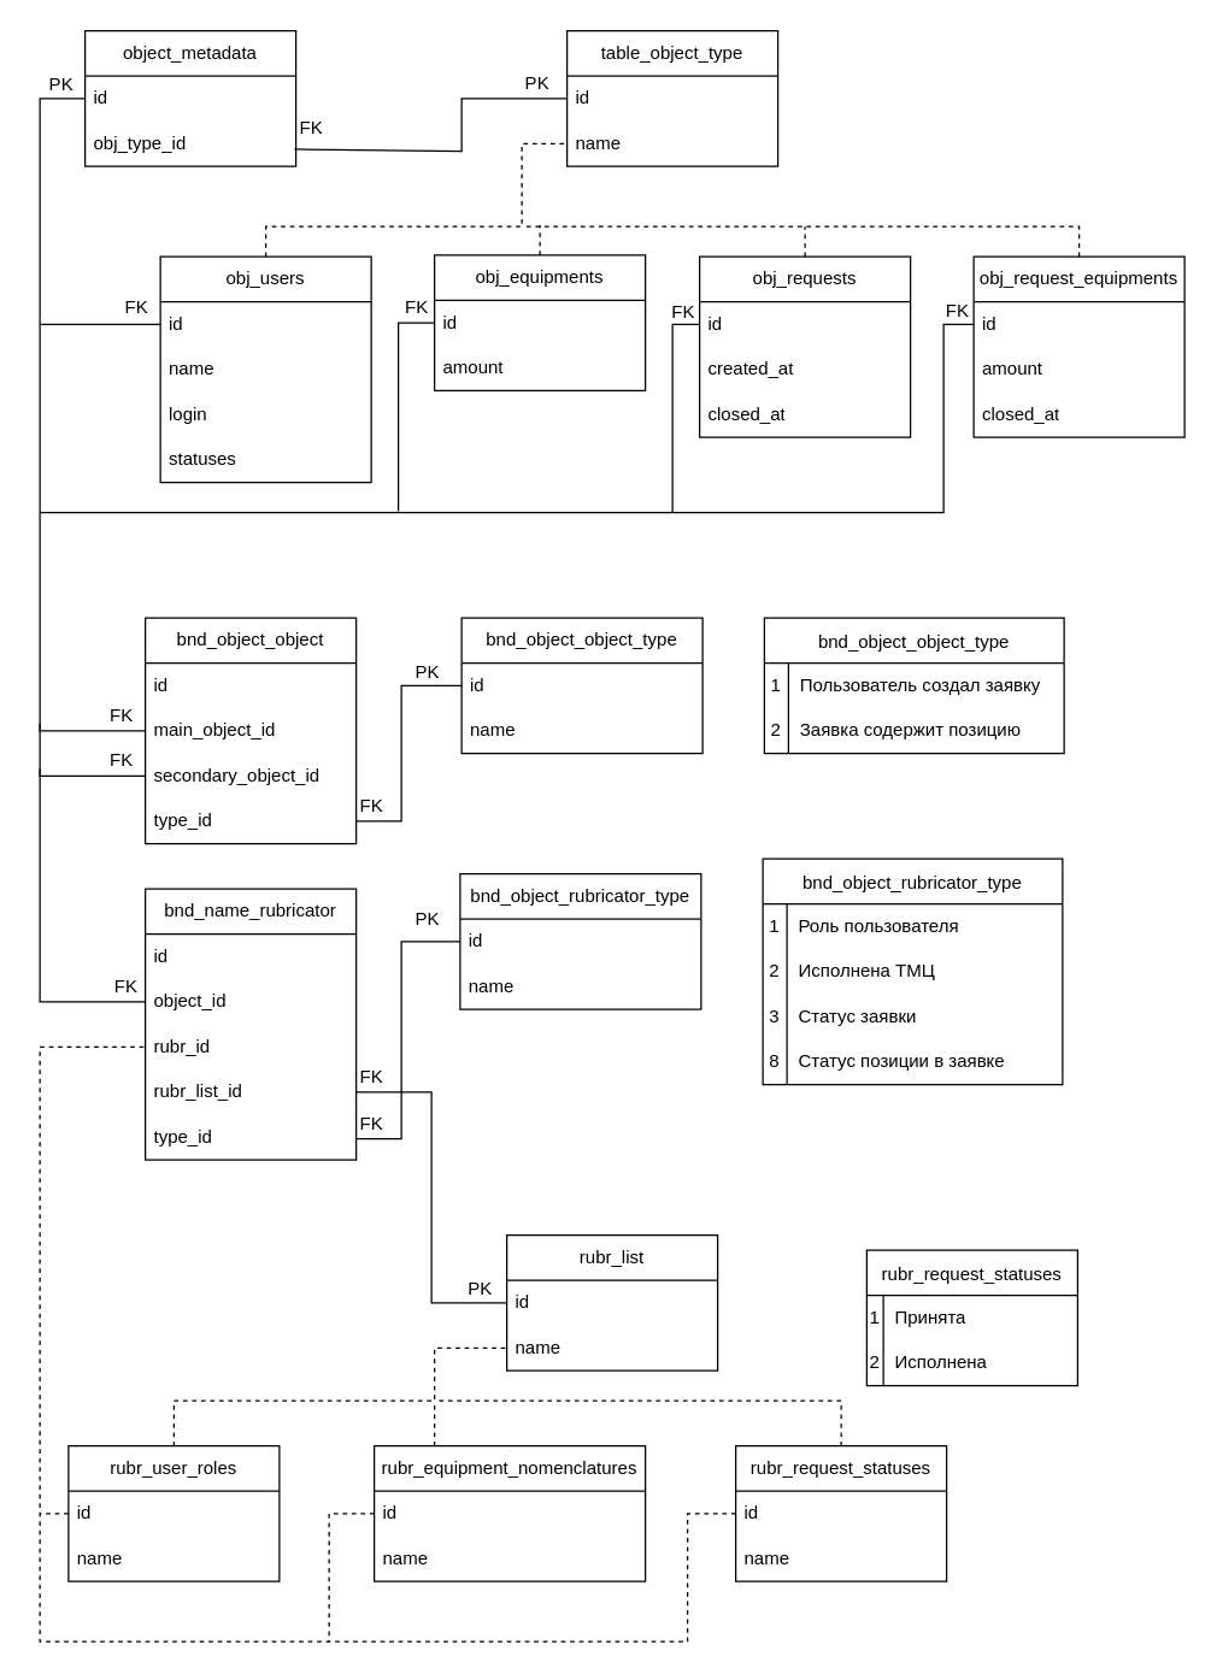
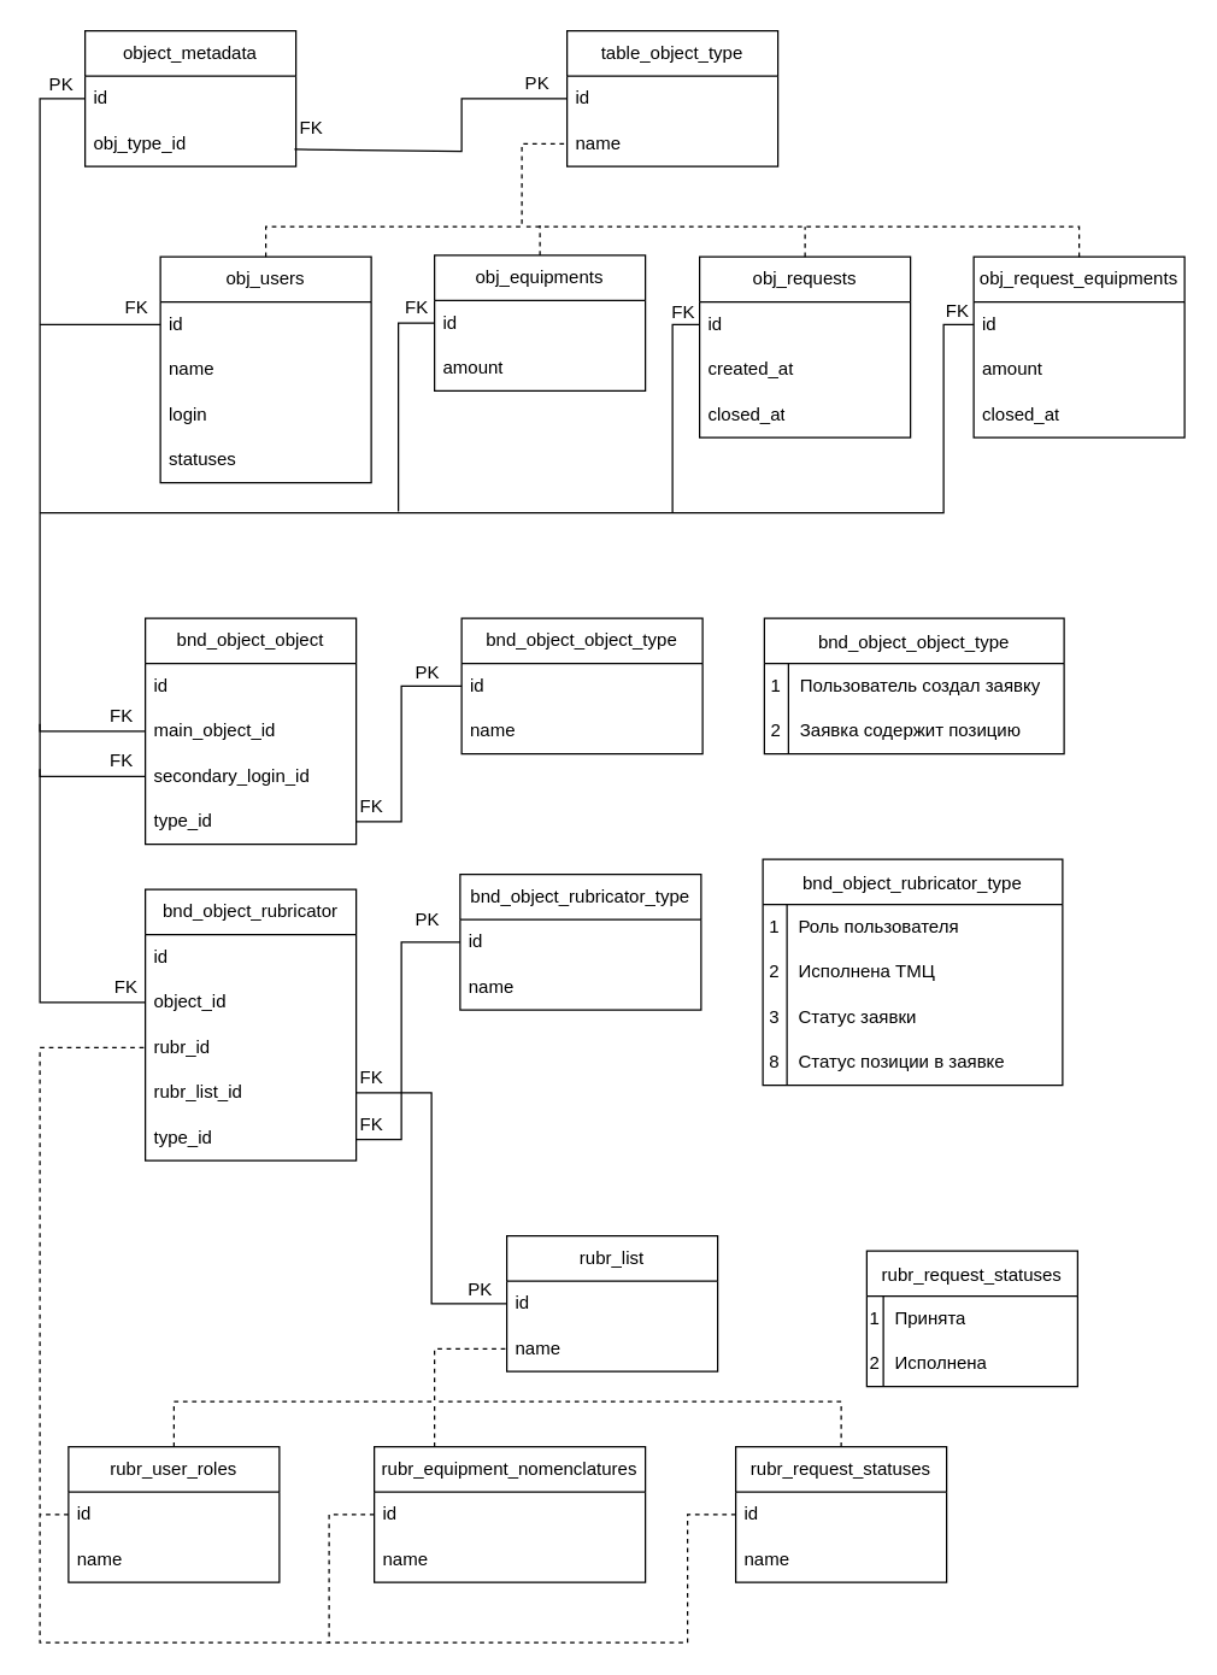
- <mxCell id="38" value="secondary_object_id" style="text;strokeColor=none;fillColor=none;align=left;verticalAlign=middle;spacingLeft=4;spacingRight=4;overflow=hidden;points=[[0,0.5],[1,0.5]];portConstraint=eastwest;rotatable=0;whiteSpace=wrap;html=1;" parent="35" vertex="1"><mxGeometry y="90" width="140" height="30" as="geometry" /></mxCell>
+ <mxCell id="38" value="secondary_login_id" style="text;strokeColor=none;fillColor=none;align=left;verticalAlign=middle;spacingLeft=4;spacingRight=4;overflow=hidden;points=[[0,0.5],[1,0.5]];portConstraint=eastwest;rotatable=0;whiteSpace=wrap;html=1;" parent="35" vertex="1"><mxGeometry y="90" width="140" height="30" as="geometry" /></mxCell>
- <mxCell id="26" value="bnd_name_rubricator" style="swimlane;fontStyle=0;childLayout=stackLayout;horizontal=1;startSize=30;horizontalStack=0;resizeParent=1;resizeParentMax=0;resizeLast=0;collapsible=1;marginBottom=0;whiteSpace=wrap;html=1;" parent="1" vertex="1"><mxGeometry x="96" y="590" width="140" height="180" as="geometry" /></mxCell>
+ <mxCell id="26" value="bnd_object_rubricator" style="swimlane;fontStyle=0;childLayout=stackLayout;horizontal=1;startSize=30;horizontalStack=0;resizeParent=1;resizeParentMax=0;resizeLast=0;collapsible=1;marginBottom=0;whiteSpace=wrap;html=1;" parent="1" vertex="1"><mxGeometry x="96" y="590" width="140" height="180" as="geometry" /></mxCell>
